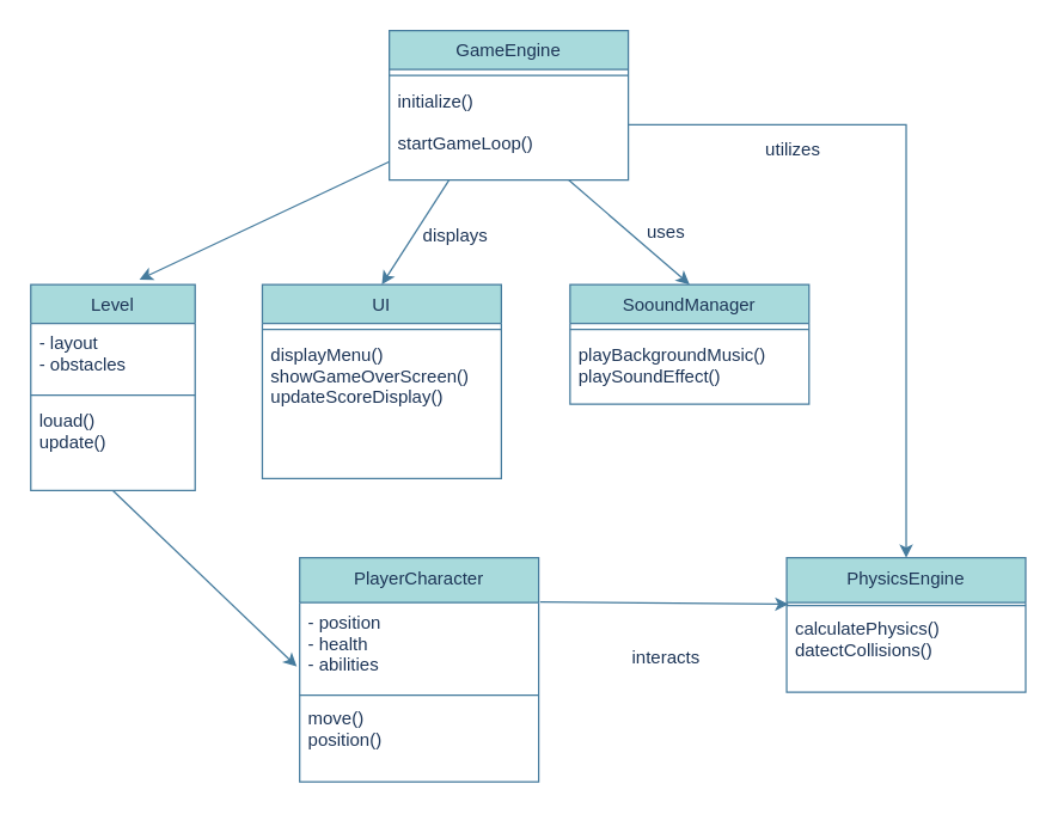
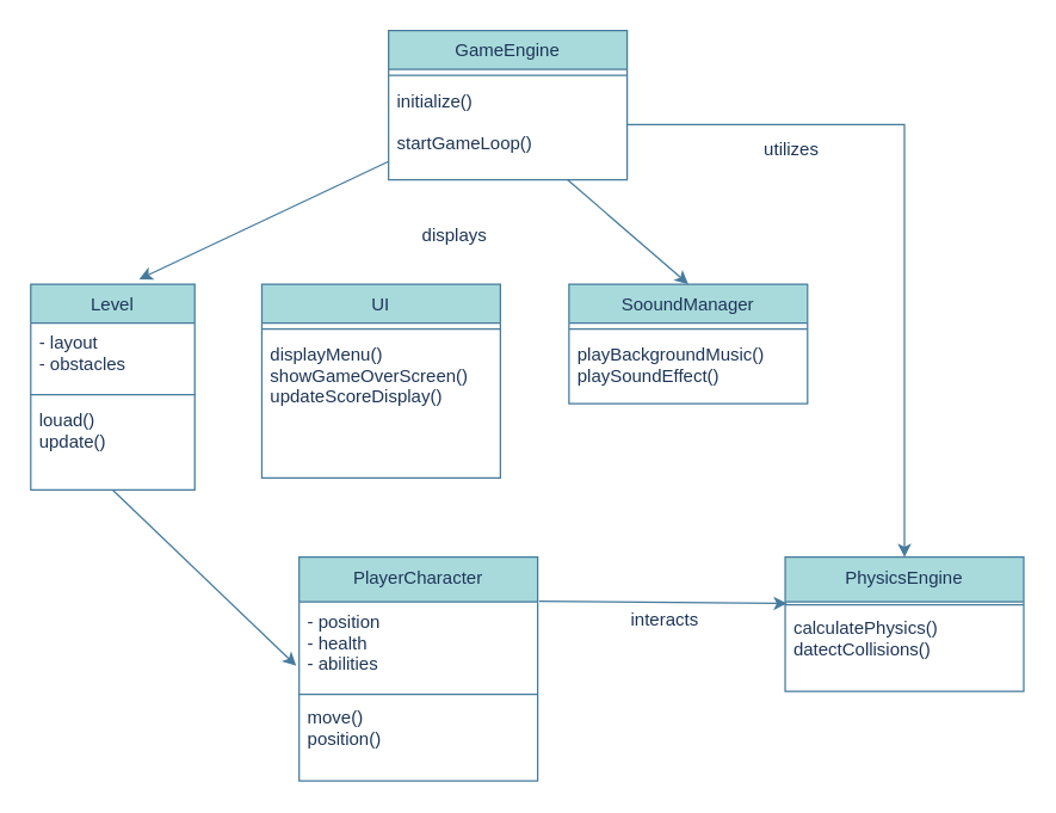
- <mxCell id="2" style="edgeStyle=none;rounded=0;orthogonalLoop=1;jettySize=auto;html=1;exitX=0.25;exitY=1;exitDx=0;exitDy=0;entryX=0.5;entryY=0;entryDx=0;entryDy=0;labelBackgroundColor=none;fontColor=default;strokeColor=#457B9D;" edge="1" parent="1" source="4" target="11"><mxGeometry relative="1" as="geometry" /></mxCell>
- <mxCell id="29" value="uses" style="text;html=1;align=center;verticalAlign=middle;resizable=0;points=[];autosize=1;strokeColor=none;fillColor=none;labelBackgroundColor=none;fontColor=#1D3557;rounded=0;" vertex="1" parent="1"><mxGeometry x="420" y="140" width="50" height="30" as="geometry" /></mxCell>
- <mxCell id="30" value="interacts" style="text;html=1;align=center;verticalAlign=middle;resizable=0;points=[];autosize=1;strokeColor=none;fillColor=none;labelBackgroundColor=none;fontColor=#1D3557;rounded=0;" vertex="1" parent="1"><mxGeometry x="410" y="425" width="70" height="30" as="geometry" /></mxCell>
+ <mxCell id="30" value="interacts" style="text;html=1;align=center;verticalAlign=middle;resizable=0;points=[];autosize=1;strokeColor=none;fillColor=none;labelBackgroundColor=none;fontColor=#1D3557;rounded=0;" vertex="1" parent="1"><mxGeometry x="410" y="400" width="70" height="30" as="geometry" /></mxCell>
